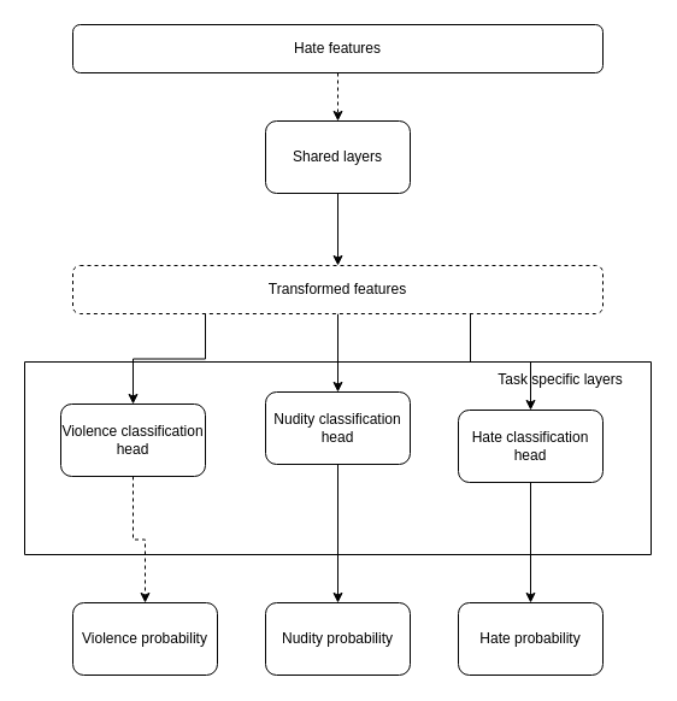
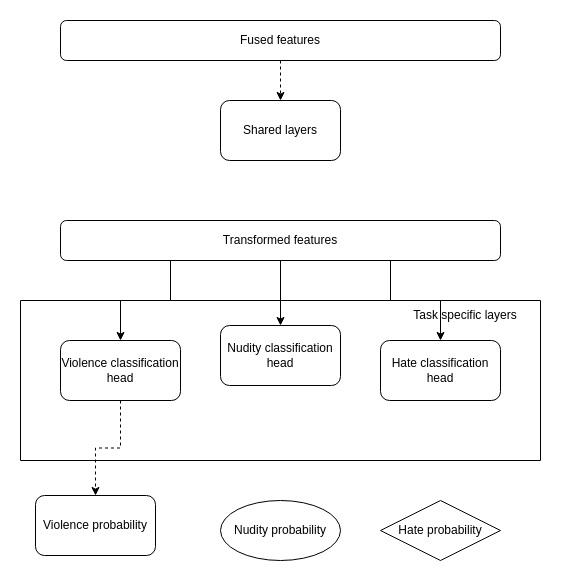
- <mxCell id="6" value="Hate features" style="rounded=1;whiteSpace=wrap;html=1;" parent="1" vertex="1"><mxGeometry x="60" y="20" width="440" height="40" as="geometry" /></mxCell>
+ <mxCell id="6" value="Fused features" style="rounded=1;whiteSpace=wrap;html=1;" parent="1" vertex="1"><mxGeometry x="60" y="20" width="440" height="40" as="geometry" /></mxCell>
- <mxCell id="13" style="edgeStyle=orthogonalEdgeStyle;rounded=0;orthogonalLoop=1;jettySize=auto;html=1;exitX=0.5;exitY=1;exitDx=0;exitDy=0;entryX=0.5;entryY=0;entryDx=0;entryDy=0;" parent="1" source="14" target="18" edge="1"><mxGeometry relative="1" as="geometry" /></mxCell>
- <mxCell id="18" value="Transformed features" style="rounded=1;whiteSpace=wrap;html=1;dashed=1;" parent="1" vertex="1"><mxGeometry x="60" y="220" width="440" height="40" as="geometry" /></mxCell>
+ <mxCell id="18" value="Transformed features" style="rounded=1;whiteSpace=wrap;html=1;" parent="1" vertex="1"><mxGeometry x="60" y="220" width="440" height="40" as="geometry" /></mxCell>
- <mxCell id="4" value="Violence classification head" style="rounded=1;whiteSpace=wrap;html=1;" parent="1" vertex="1"><mxGeometry x="50" y="335" width="120" height="60" as="geometry" /></mxCell>
+ <mxCell id="4" value="Violence classification head" style="rounded=1;whiteSpace=wrap;html=1;" parent="1" vertex="1"><mxGeometry x="60" y="340" width="120" height="60" as="geometry" /></mxCell>
- <mxCell id="7" style="edgeStyle=orthogonalEdgeStyle;rounded=0;orthogonalLoop=1;jettySize=auto;html=1;exitX=0.5;exitY=1;exitDx=0;exitDy=0;entryX=0.5;entryY=0;entryDx=0;entryDy=0;" parent="1" source="8" target="2" edge="1"><mxGeometry relative="1" as="geometry" /></mxCell>
- <mxCell id="9" style="edgeStyle=orthogonalEdgeStyle;rounded=0;orthogonalLoop=1;jettySize=auto;html=1;exitX=0.5;exitY=1;exitDx=0;exitDy=0;entryX=0.5;entryY=0;entryDx=0;entryDy=0;" parent="1" source="10" target="12" edge="1"><mxGeometry relative="1" as="geometry" /></mxCell>
- <mxCell id="11" value="Violence probability" style="rounded=1;whiteSpace=wrap;html=1;" parent="1" vertex="1"><mxGeometry x="60" y="500" width="120" height="60" as="geometry" /></mxCell>
+ <mxCell id="11" value="Violence probability" style="rounded=1;whiteSpace=wrap;html=1;" parent="1" vertex="1"><mxGeometry x="35" y="495" width="120" height="60" as="geometry" /></mxCell>
- <mxCell id="2" value="Nudity probability" style="rounded=1;whiteSpace=wrap;html=1;" parent="1" vertex="1"><mxGeometry x="220" y="500" width="120" height="60" as="geometry" /></mxCell>
+ <mxCell id="2" value="Nudity probability" style="ellipse;whiteSpace=wrap;html=1;" parent="1" vertex="1"><mxGeometry x="220" y="500" width="120" height="60" as="geometry" /></mxCell>
- <mxCell id="12" value="Hate probability" style="rounded=1;whiteSpace=wrap;html=1;" parent="1" vertex="1"><mxGeometry x="380" y="500" width="120" height="60" as="geometry" /></mxCell>
+ <mxCell id="12" value="Hate probability" style="rhombus;whiteSpace=wrap;html=1;" parent="1" vertex="1"><mxGeometry x="380" y="500" width="120" height="60" as="geometry" /></mxCell>
